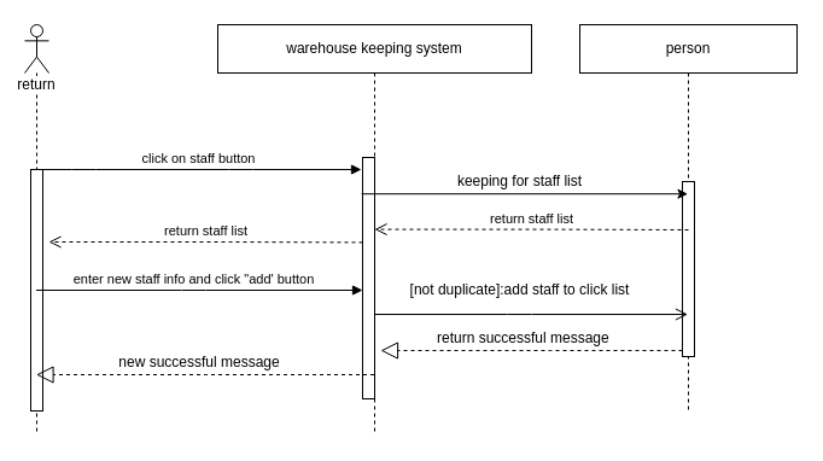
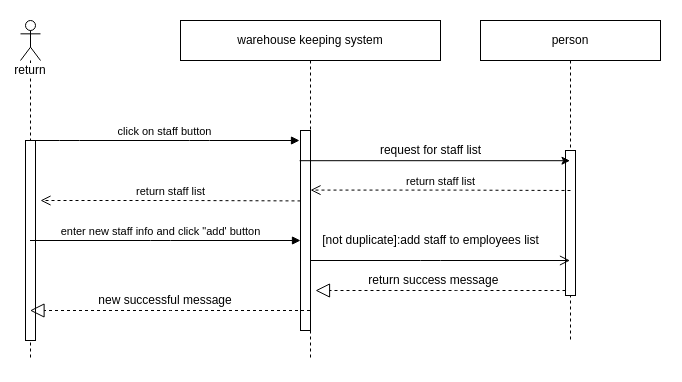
- <mxCell id="17" value="keeping for staff list" style="text;html=1;align=center;verticalAlign=middle;resizable=0;points=[];autosize=1;" vertex="1" parent="1"><mxGeometry x="370" y="140" width="120" height="20" as="geometry" /></mxCell>
+ <mxCell id="17" value="request for staff list" style="text;html=1;align=center;verticalAlign=middle;resizable=0;points=[];autosize=1;" vertex="1" parent="1"><mxGeometry x="370" y="140" width="120" height="20" as="geometry" /></mxCell>
- <mxCell id="14" value="[not duplicate]:add staff to click list" style="text;html=1;align=center;verticalAlign=middle;resizable=0;points=[];autosize=1;" vertex="1" parent="1"><mxGeometry x="315" y="230" width="230" height="20" as="geometry" /></mxCell>
+ <mxCell id="14" value="[not duplicate]:add staff to employees list" style="text;html=1;align=center;verticalAlign=middle;resizable=0;points=[];autosize=1;" vertex="1" parent="1"><mxGeometry x="315" y="230" width="230" height="20" as="geometry" /></mxCell>
- <mxCell id="11" value="return successful message&amp;nbsp;" style="text;html=1;strokeColor=none;fillColor=none;align=center;verticalAlign=middle;whiteSpace=wrap;rounded=0;" parent="1" vertex="1"><mxGeometry x="325" y="270" width="220" height="20" as="geometry" /></mxCell>
+ <mxCell id="11" value="return success message&amp;nbsp;" style="text;html=1;strokeColor=none;fillColor=none;align=center;verticalAlign=middle;whiteSpace=wrap;rounded=0;" parent="1" vertex="1"><mxGeometry x="325" y="270" width="220" height="20" as="geometry" /></mxCell>
